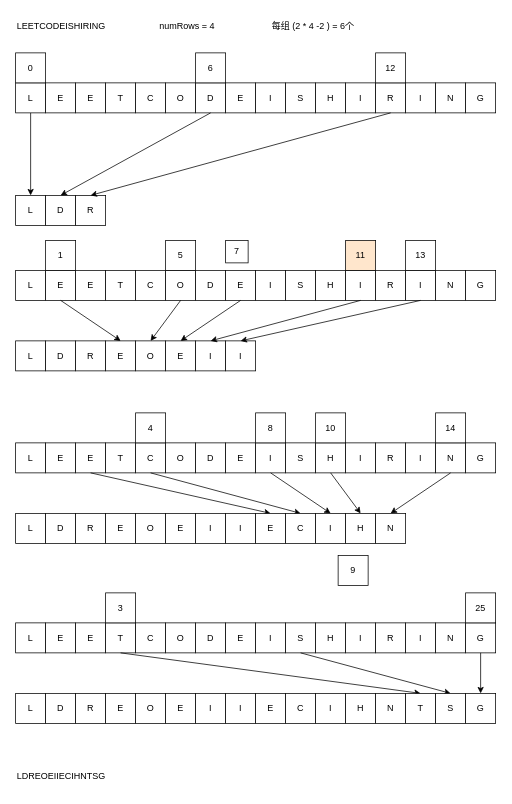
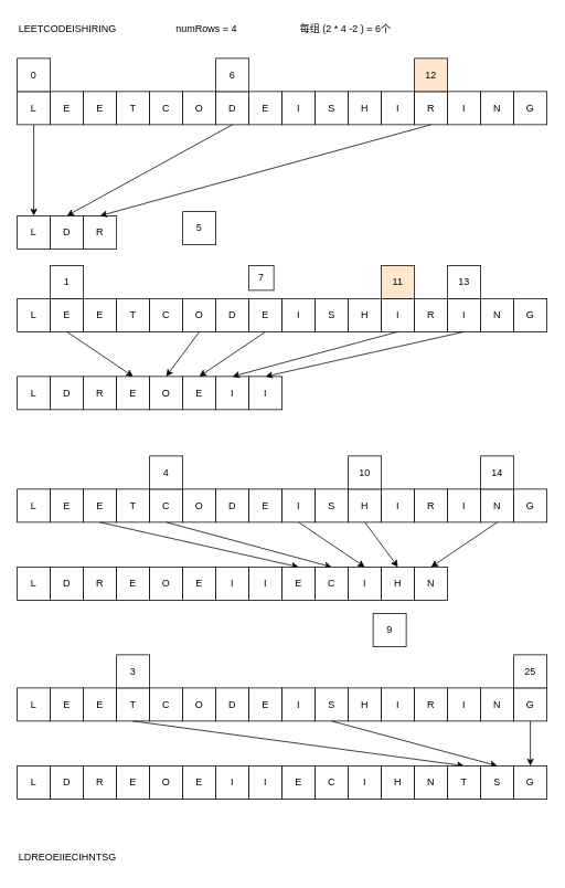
- <mxCell id="50" value="12" style="rounded=0;whiteSpace=wrap;html=1;" vertex="1" parent="1"><mxGeometry x="500" y="70" width="40" height="40" as="geometry" /></mxCell>
+ <mxCell id="50" value="12" style="rounded=0;whiteSpace=wrap;html=1;fillColor=#ffe6cc;" vertex="1" parent="1"><mxGeometry x="500" y="70" width="40" height="40" as="geometry" /></mxCell>
- <mxCell id="52" value="5" style="rounded=0;whiteSpace=wrap;html=1;" vertex="1" parent="1"><mxGeometry x="220" y="320" width="40" height="40" as="geometry" /></mxCell>
+ <mxCell id="52" value="5" style="rounded=0;whiteSpace=wrap;html=1;" vertex="1" parent="1"><mxGeometry x="220" y="255" width="40" height="40" as="geometry" /></mxCell>
- <mxCell id="86" value="8" style="rounded=0;whiteSpace=wrap;html=1;" vertex="1" parent="1"><mxGeometry x="340" y="550" width="40" height="40" as="geometry" /></mxCell>
